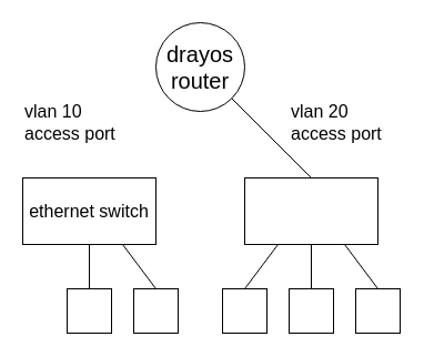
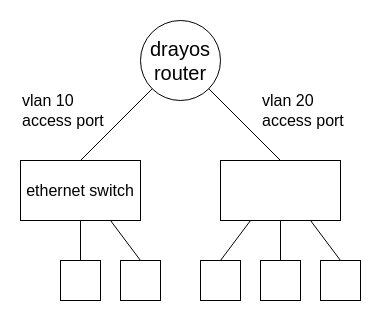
+ <mxCell id="10" value="" style="endArrow=none;html=1;exitX=0.5;exitY=0;exitDx=0;exitDy=0;entryX=0;entryY=1;entryDx=0;entryDy=0;" edge="1" parent="1" source="3" target="2"><mxGeometry width="50" height="50" relative="1" as="geometry"><mxPoint x="160" y="230" as="sourcePoint" /><mxPoint x="210" y="180" as="targetPoint" /></mxGeometry></mxCell>
